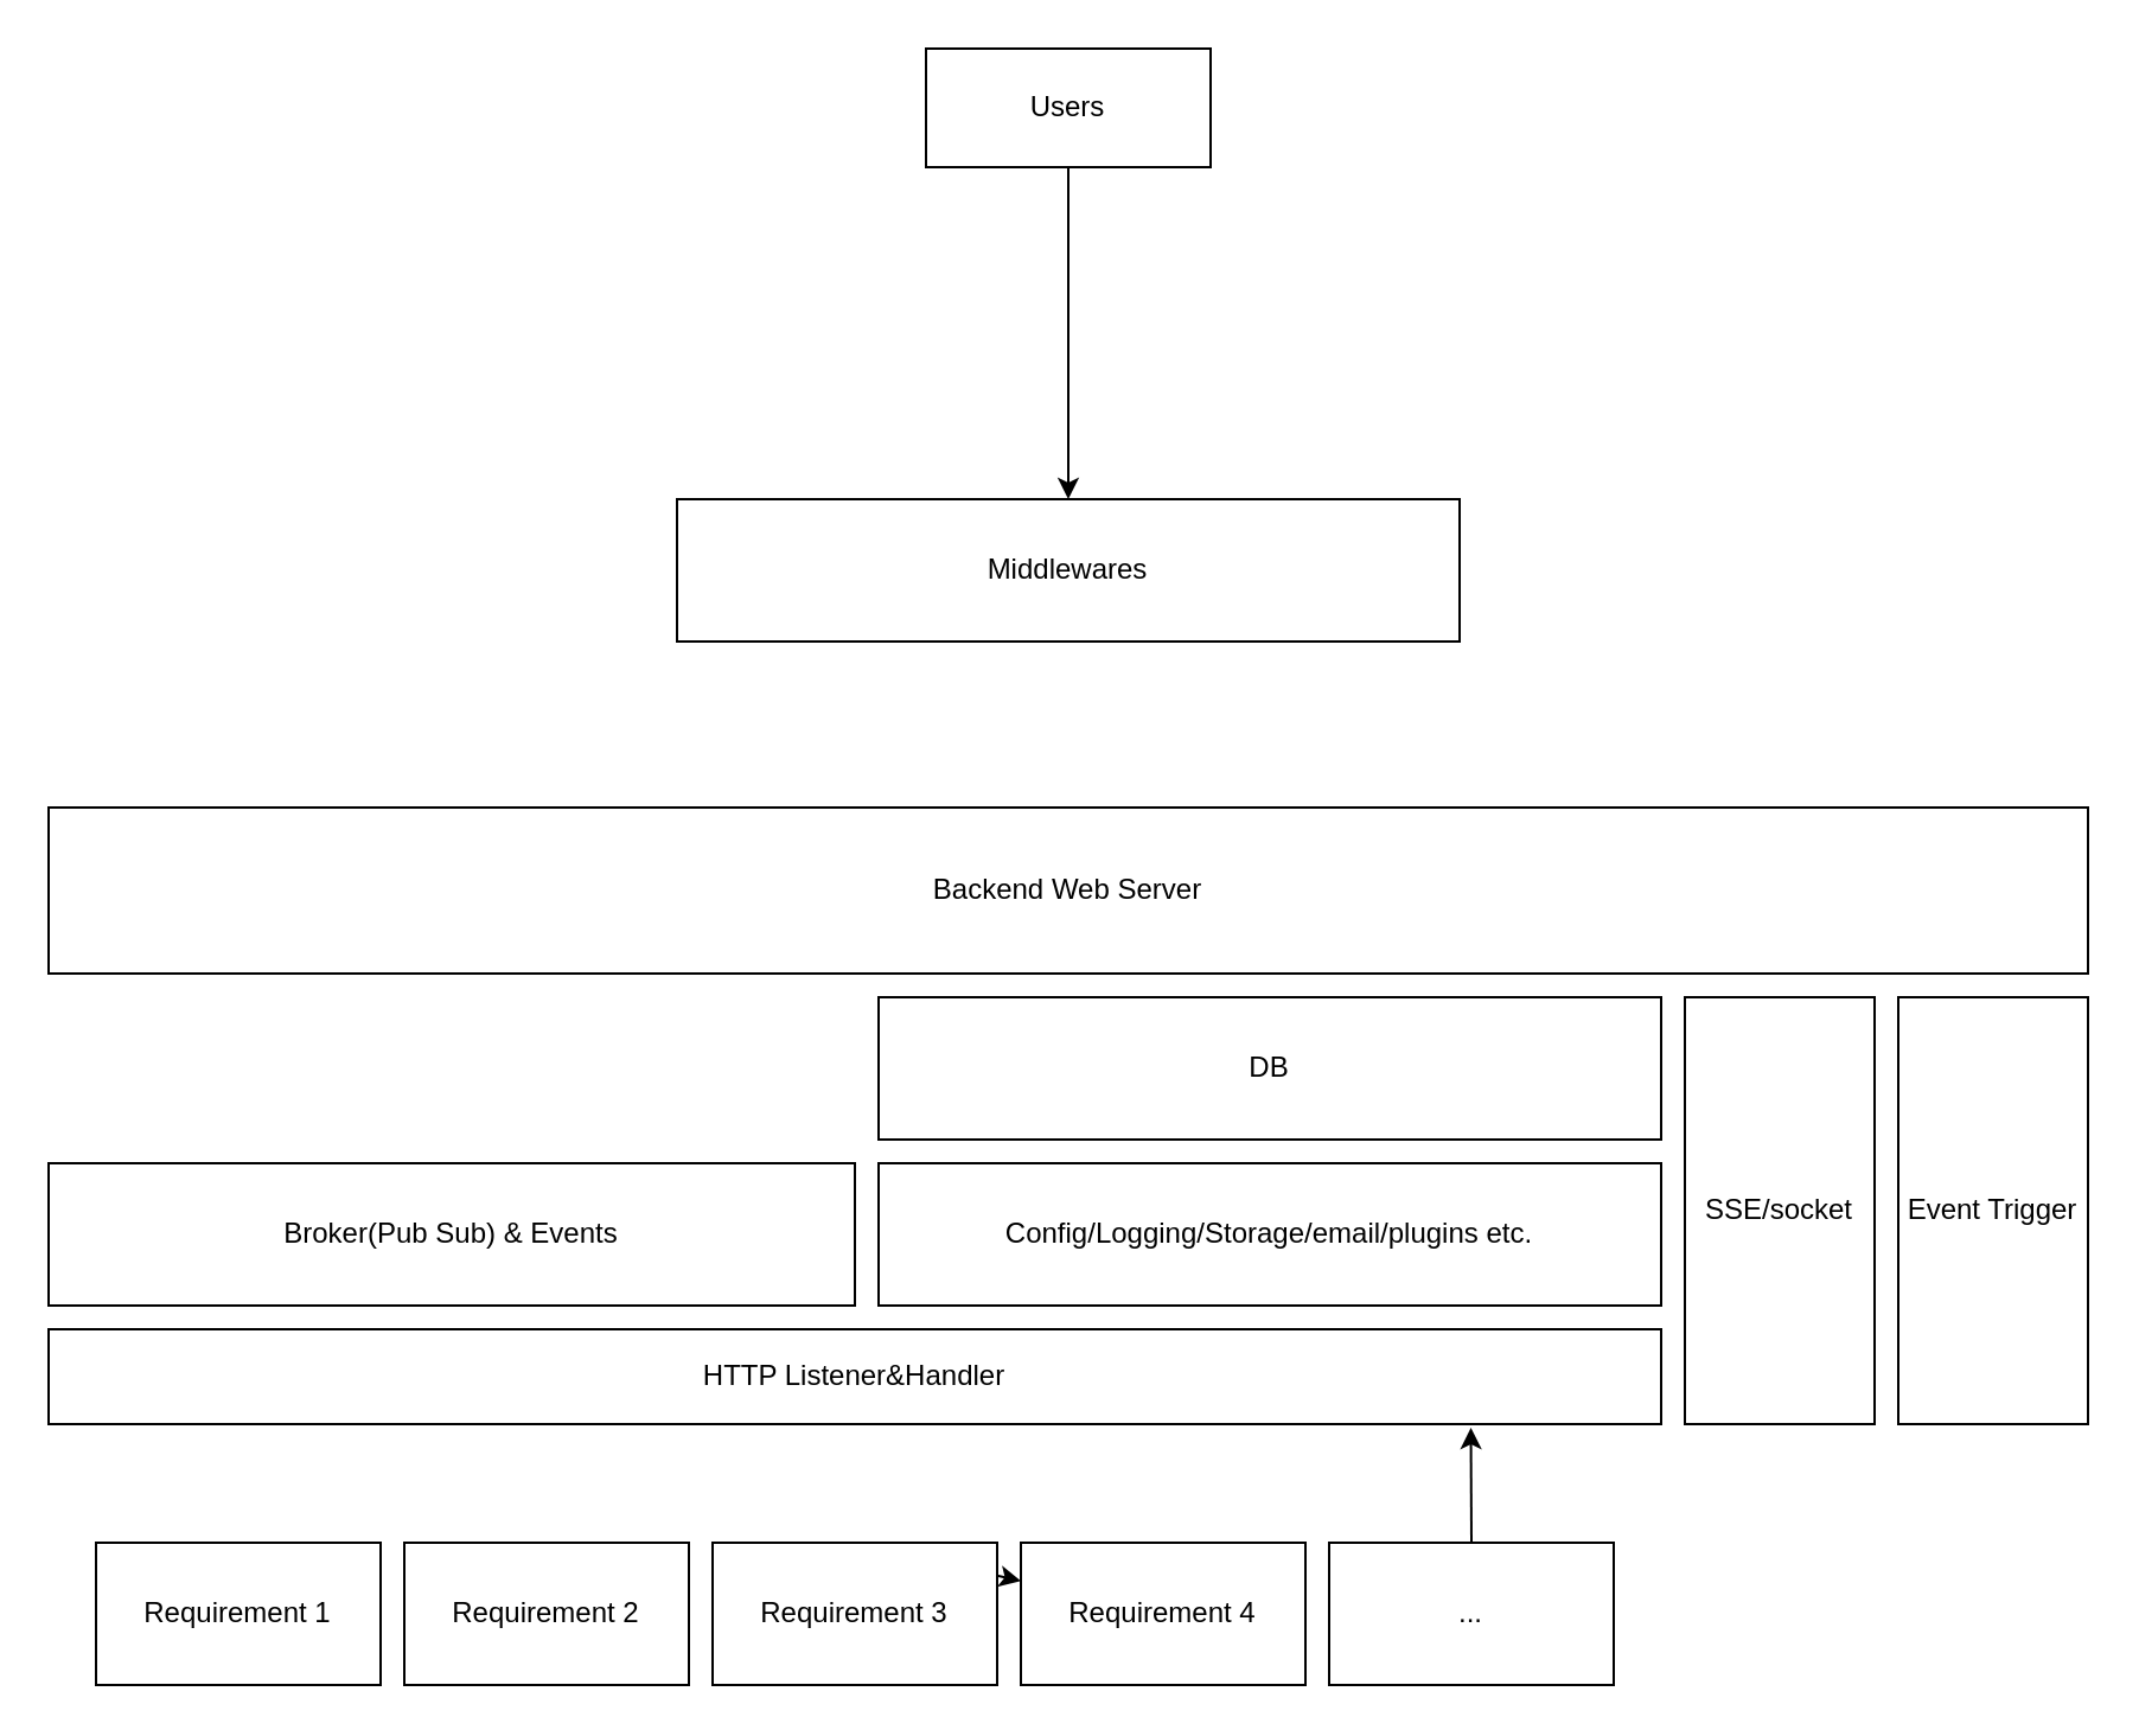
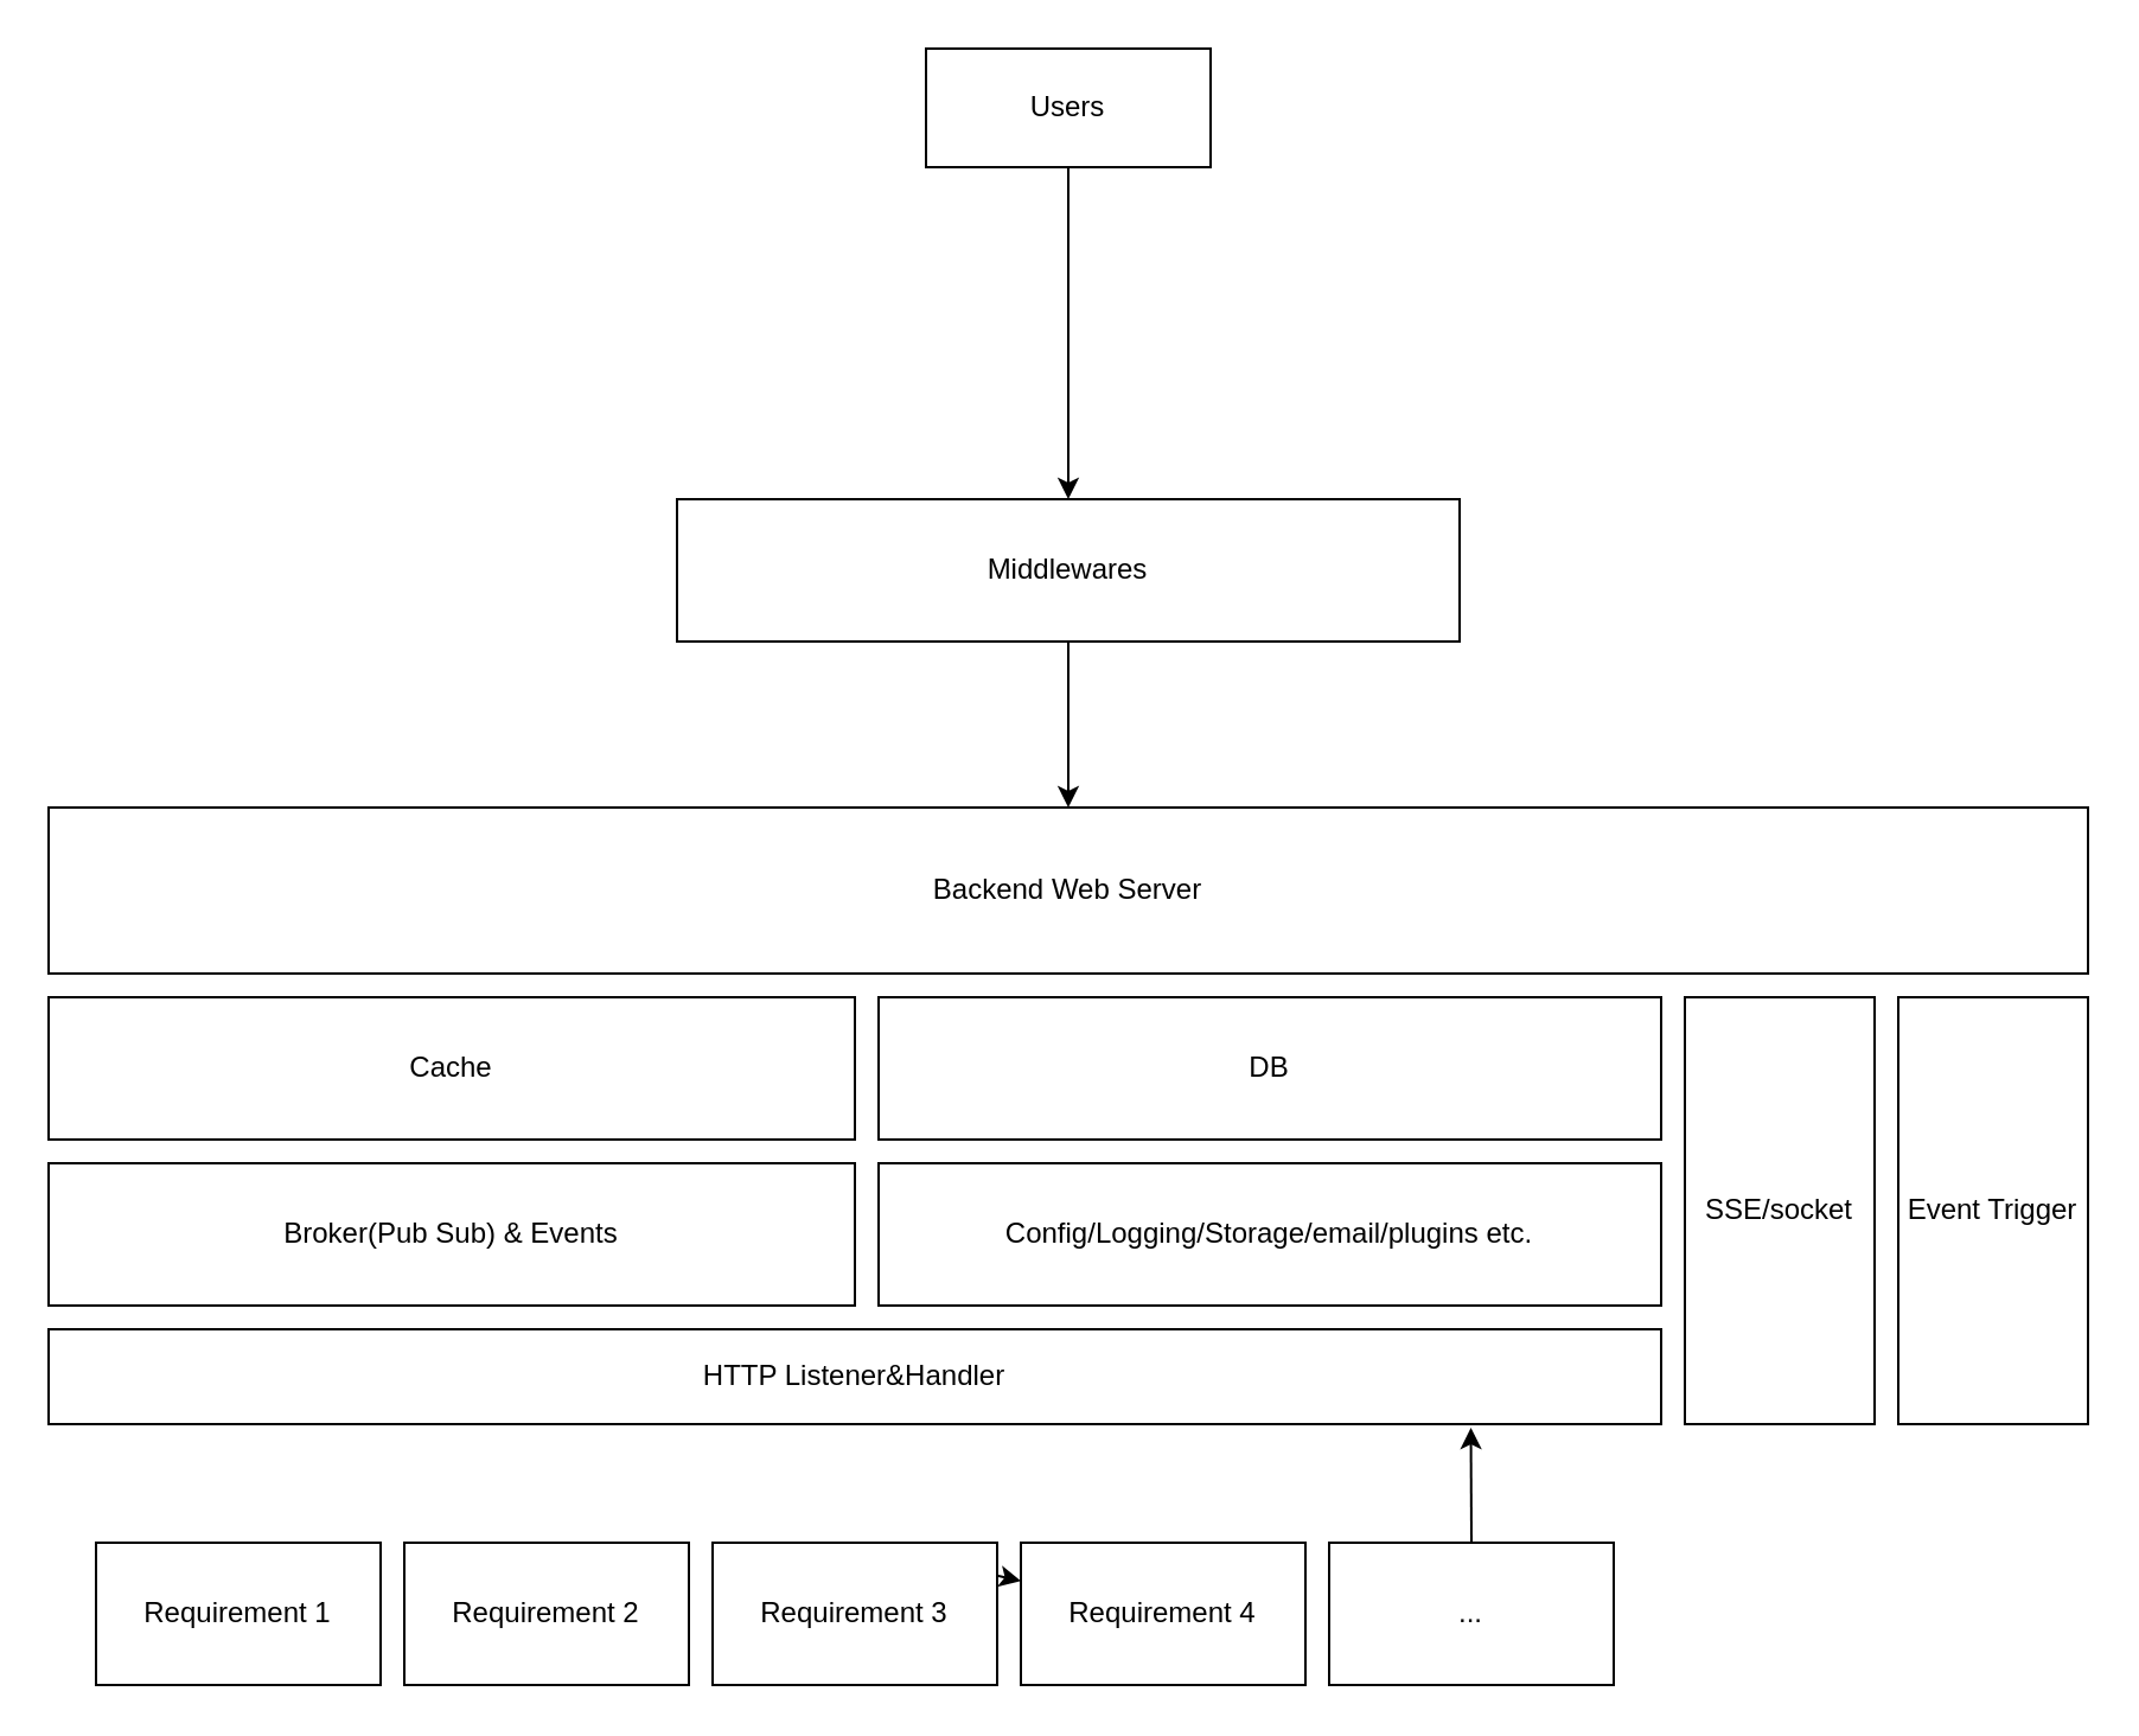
+ <mxCell id="3" style="edgeStyle=none;html=1;exitX=0.5;exitY=1;exitDx=0;exitDy=0;entryX=0.5;entryY=0;entryDx=0;entryDy=0;" edge="1" parent="1" source="4" target="2"><mxGeometry relative="1" as="geometry" /></mxCell>
+ <mxCell id="14" value="Cache" style="rounded=0;whiteSpace=wrap;html=1;" vertex="1" parent="1"><mxGeometry x="20" y="420" width="340" height="60" as="geometry" /></mxCell>
